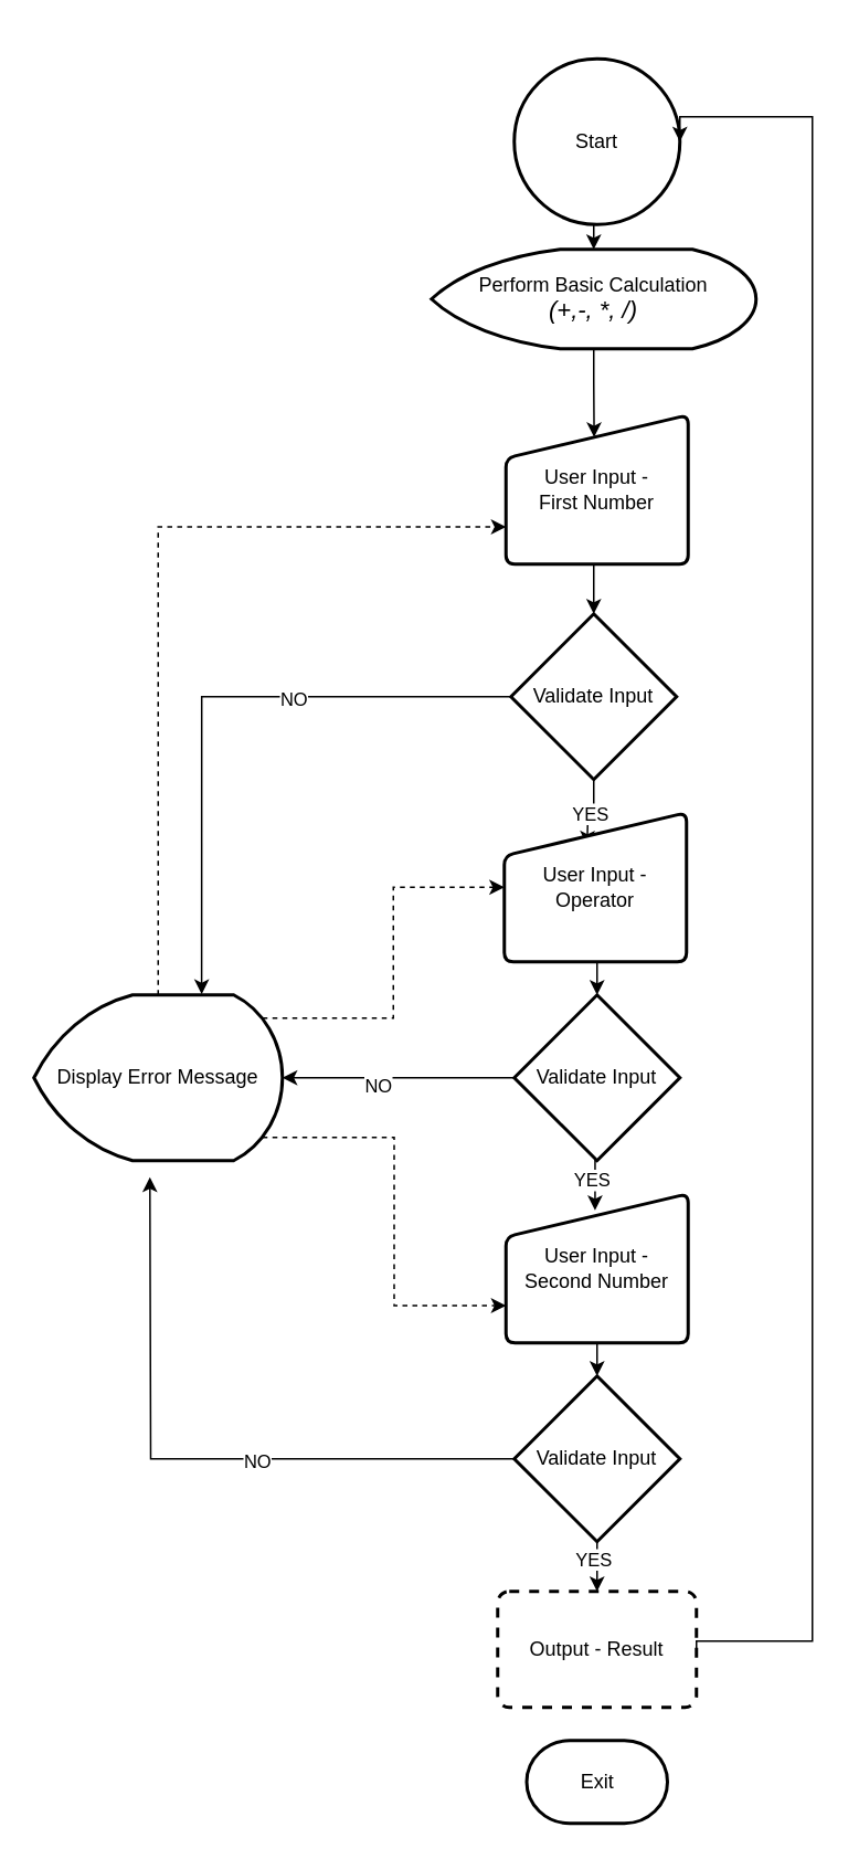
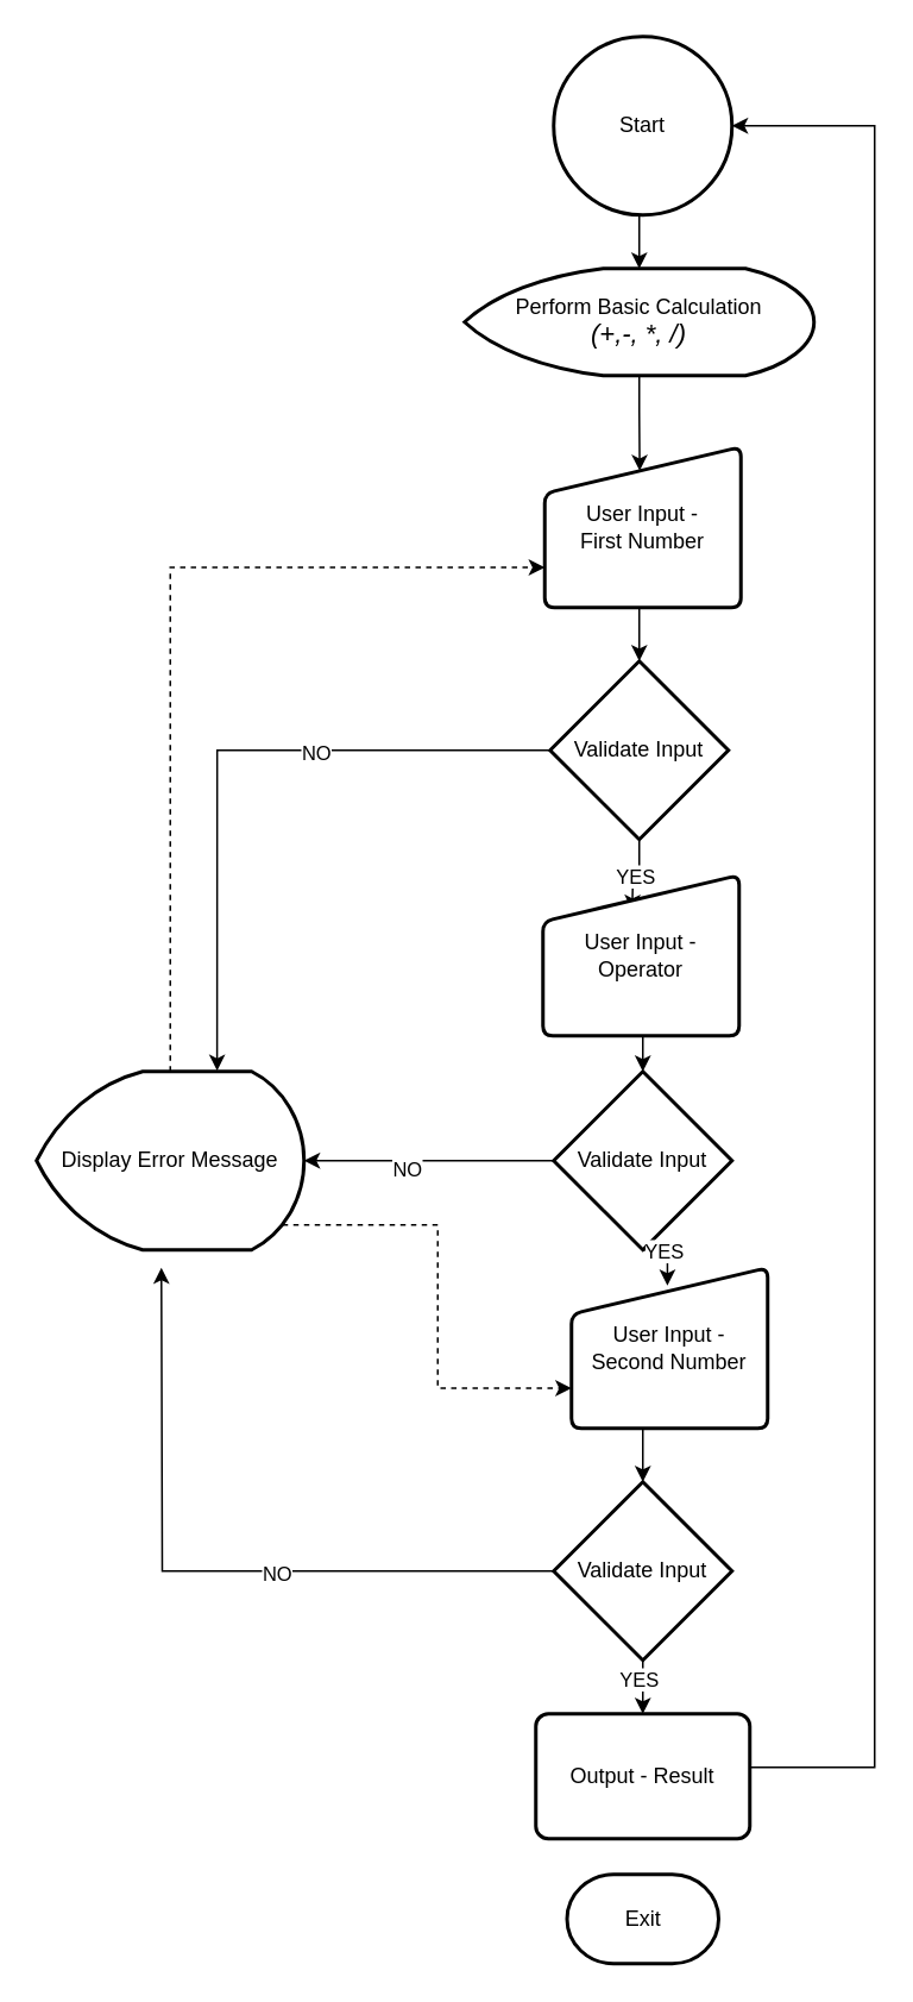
- <mxCell id="2" value="Start" style="strokeWidth=2;html=1;shape=mxgraph.flowchart.start_2;whiteSpace=wrap;" parent="1" vertex="1"><mxGeometry x="310" y="35" width="100" height="100" as="geometry" /></mxCell>
+ <mxCell id="2" value="Start" style="strokeWidth=2;html=1;shape=mxgraph.flowchart.start_2;whiteSpace=wrap;" parent="1" vertex="1"><mxGeometry x="310" y="20" width="100" height="100" as="geometry" /></mxCell>
- <mxCell id="16" style="edgeStyle=orthogonalEdgeStyle;rounded=0;orthogonalLoop=1;jettySize=auto;html=1;exitX=0.92;exitY=0.14;exitDx=0;exitDy=0;exitPerimeter=0;entryX=0;entryY=0.5;entryDx=0;entryDy=0;dashed=1;" edge="1" parent="1" source="19" target="10"><mxGeometry relative="1" as="geometry" /></mxCell>
- <mxCell id="20" value="User Input -&lt;div&gt;Second Number&lt;/div&gt;" style="html=1;strokeWidth=2;shape=manualInput;whiteSpace=wrap;rounded=1;size=26;arcSize=11;" vertex="1" parent="1"><mxGeometry x="305" y="720" width="110" height="90" as="geometry" /></mxCell>
+ <mxCell id="20" value="User Input -&lt;div&gt;Second Number&lt;/div&gt;" style="html=1;strokeWidth=2;shape=manualInput;whiteSpace=wrap;rounded=1;size=26;arcSize=11;" vertex="1" parent="1"><mxGeometry x="320" y="710" width="110" height="90" as="geometry" /></mxCell>
- <mxCell id="29" value="Output - Result" style="rounded=1;whiteSpace=wrap;html=1;absoluteArcSize=1;arcSize=14;strokeWidth=2;dashed=1;" vertex="1" parent="1"><mxGeometry x="300" y="960" width="120" height="70" as="geometry" /></mxCell>
+ <mxCell id="29" value="Output - Result" style="rounded=1;whiteSpace=wrap;html=1;absoluteArcSize=1;arcSize=14;strokeWidth=2;" vertex="1" parent="1"><mxGeometry x="300" y="960" width="120" height="70" as="geometry" /></mxCell>
